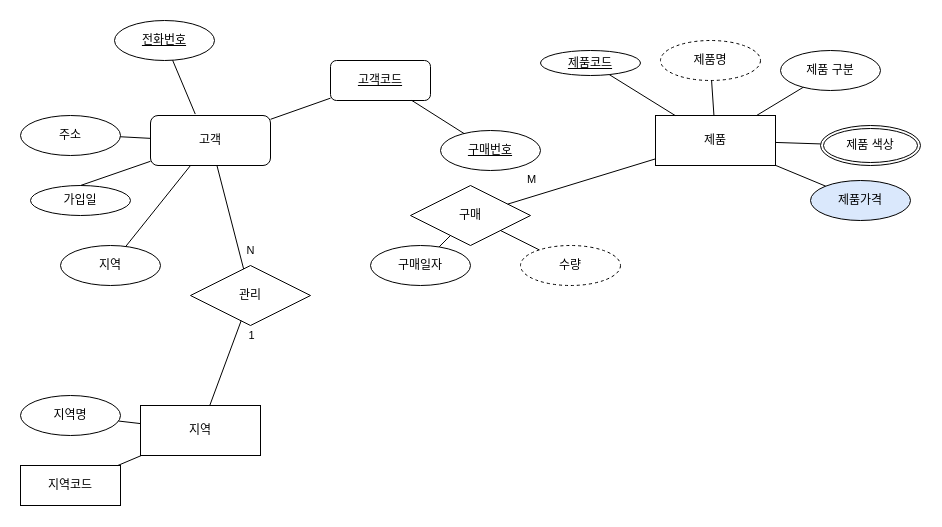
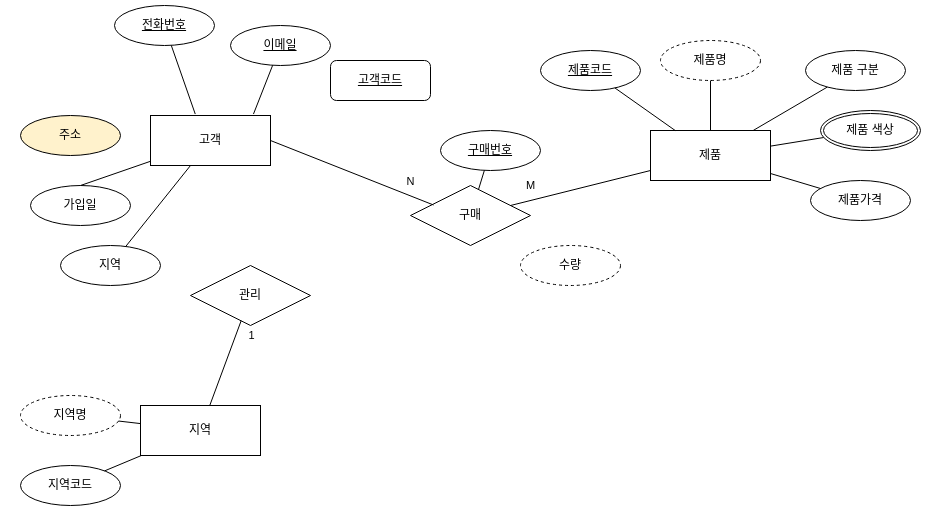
- <mxCell id="3" value="&lt;u&gt;전화번호&lt;/u&gt;" style="ellipse;whiteSpace=wrap;html=1;align=center;" parent="1" vertex="1"><mxGeometry x="114" y="20" width="100" height="40" as="geometry" /></mxCell>
+ <mxCell id="3" value="&lt;u&gt;전화번호&lt;/u&gt;" style="ellipse;whiteSpace=wrap;html=1;align=center;" parent="1" vertex="1"><mxGeometry x="114" y="5" width="100" height="40" as="geometry" /></mxCell>
+ <mxCell id="6" value="&lt;u&gt;이메일&lt;/u&gt;" style="ellipse;whiteSpace=wrap;html=1;align=center;" parent="1" vertex="1"><mxGeometry x="230" y="25" width="100" height="40" as="geometry" /></mxCell>
- <mxCell id="22" value="&lt;u&gt;제품코드&lt;/u&gt;" style="ellipse;whiteSpace=wrap;html=1;align=center;" parent="1" vertex="1"><mxGeometry x="540" y="50" width="100" height="25" as="geometry" /></mxCell>
+ <mxCell id="22" value="&lt;u&gt;제품코드&lt;/u&gt;" style="ellipse;whiteSpace=wrap;html=1;align=center;" parent="1" vertex="1"><mxGeometry x="540" y="50" width="100" height="40" as="geometry" /></mxCell>
- <mxCell id="24" value="제품 구분" style="ellipse;whiteSpace=wrap;html=1;align=center;" parent="1" vertex="1"><mxGeometry x="780" y="50" width="100" height="40" as="geometry" /></mxCell>
+ <mxCell id="24" value="제품 구분" style="ellipse;whiteSpace=wrap;html=1;align=center;" parent="1" vertex="1"><mxGeometry x="805" y="50" width="100" height="40" as="geometry" /></mxCell>
+ <mxCell id="10" value="" style="endArrow=none;html=1;rounded=0;entryX=0.858;entryY=-0.029;entryDx=0;entryDy=0;entryPerimeter=0;" parent="1" source="6" target="2" edge="1"><mxGeometry relative="1" as="geometry"><mxPoint x="300" y="95" as="sourcePoint" /><mxPoint x="373" y="134" as="targetPoint" /></mxGeometry></mxCell>
- <mxCell id="12" value="" style="endArrow=none;html=1;rounded=0;" parent="1" source="2" target="5" edge="1"><mxGeometry relative="1" as="geometry"><mxPoint x="270" y="126" as="sourcePoint" /><mxPoint x="343" y="165" as="targetPoint" /></mxGeometry></mxCell>
- <mxCell id="45" value="" style="endArrow=none;html=1;rounded=0;" edge="1" parent="1" source="38" target="5"><mxGeometry relative="1" as="geometry"><mxPoint x="340" y="183" as="sourcePoint" /><mxPoint x="413" y="157" as="targetPoint" /></mxGeometry></mxCell>
+ <mxCell id="45" value="" style="endArrow=none;html=1;rounded=0;" edge="1" parent="1" source="38" target="37"><mxGeometry relative="1" as="geometry"><mxPoint x="340" y="183" as="sourcePoint" /><mxPoint x="413" y="157" as="targetPoint" /></mxGeometry></mxCell>
- <mxCell id="7" value="주소" style="ellipse;whiteSpace=wrap;html=1;align=center;" parent="1" vertex="1"><mxGeometry x="20" y="115" width="100" height="40" as="geometry" /></mxCell>
+ <mxCell id="7" value="주소" style="ellipse;whiteSpace=wrap;html=1;align=center;fillColor=#fff2cc;" parent="1" vertex="1"><mxGeometry x="20" y="115" width="100" height="40" as="geometry" /></mxCell>
- <mxCell id="13" value="" style="endArrow=none;html=1;rounded=0;" parent="1" source="7" target="2" edge="1"><mxGeometry relative="1" as="geometry"><mxPoint x="130" y="116" as="sourcePoint" /><mxPoint x="203" y="155" as="targetPoint" /></mxGeometry></mxCell>
- <mxCell id="2" value="고객" style="whiteSpace=wrap;html=1;align=center;rounded=1;" parent="1" vertex="1"><mxGeometry x="150" y="115" width="120" height="50" as="geometry" /></mxCell>
+ <mxCell id="2" value="고객" style="whiteSpace=wrap;html=1;align=center;" parent="1" vertex="1"><mxGeometry x="150" y="115" width="120" height="50" as="geometry" /></mxCell>
- <mxCell id="21" value="제품" style="whiteSpace=wrap;html=1;align=center;" parent="1" vertex="1"><mxGeometry x="655" y="115" width="120" height="50" as="geometry" /></mxCell>
+ <mxCell id="21" value="제품" style="whiteSpace=wrap;html=1;align=center;" parent="1" vertex="1"><mxGeometry x="650" y="130" width="120" height="50" as="geometry" /></mxCell>
- <mxCell id="30" value="제품 색상" style="ellipse;shape=doubleEllipse;margin=3;whiteSpace=wrap;html=1;align=center;" parent="1" vertex="1"><mxGeometry x="820" y="125" width="100" height="40" as="geometry" /></mxCell>
+ <mxCell id="30" value="제품 색상" style="ellipse;shape=doubleEllipse;margin=3;whiteSpace=wrap;html=1;align=center;" parent="1" vertex="1"><mxGeometry x="820" y="110" width="100" height="40" as="geometry" /></mxCell>
+ <mxCell id="41" value="" style="endArrow=none;html=1;rounded=0;exitX=1;exitY=0.5;exitDx=0;exitDy=0;entryX=0.192;entryY=0.325;entryDx=0;entryDy=0;entryPerimeter=0;" edge="1" parent="1" source="2" target="37"><mxGeometry relative="1" as="geometry"><mxPoint x="310" y="153" as="sourcePoint" /><mxPoint x="420" y="165" as="targetPoint" /></mxGeometry></mxCell>
+ <mxCell id="42" value="N" style="edgeLabel;html=1;align=center;verticalAlign=middle;resizable=0;points=[];" vertex="1" connectable="0" parent="41"><mxGeometry x="0.229" y="4" relative="1" as="geometry"><mxPoint x="38" y="4" as="offset" /></mxGeometry></mxCell>
- <mxCell id="8" value="가입일" style="ellipse;whiteSpace=wrap;html=1;align=center;" parent="1" vertex="1"><mxGeometry x="30" y="185" width="100" height="30" as="geometry" /></mxCell>
+ <mxCell id="8" value="가입일" style="ellipse;whiteSpace=wrap;html=1;align=center;" parent="1" vertex="1"><mxGeometry x="30" y="185" width="100" height="40" as="geometry" /></mxCell>
- <mxCell id="23" value="제품가격" style="ellipse;whiteSpace=wrap;html=1;align=center;fillColor=#dae8fc;" parent="1" vertex="1"><mxGeometry x="810" y="180" width="100" height="40" as="geometry" /></mxCell>
+ <mxCell id="23" value="제품가격" style="ellipse;whiteSpace=wrap;html=1;align=center;" parent="1" vertex="1"><mxGeometry x="810" y="180" width="100" height="40" as="geometry" /></mxCell>
- <mxCell id="33" value="" style="endArrow=none;html=1;rounded=0;" edge="1" parent="1" source="32" target="2"><mxGeometry relative="1" as="geometry"><mxPoint x="205" y="205" as="sourcePoint" /><mxPoint x="213" y="175" as="targetPoint" /></mxGeometry></mxCell>
- <mxCell id="34" value="N" style="edgeLabel;html=1;align=center;verticalAlign=middle;resizable=0;points=[];" vertex="1" connectable="0" parent="33"><mxGeometry x="0.082" y="1" relative="1" as="geometry"><mxPoint x="22" y="37" as="offset" /></mxGeometry></mxCell>
- <mxCell id="43" value="" style="endArrow=none;html=1;rounded=0;" edge="1" parent="1" source="39" target="37"><mxGeometry relative="1" as="geometry"><mxPoint x="320" y="163" as="sourcePoint" /><mxPoint x="480" y="175" as="targetPoint" /></mxGeometry></mxCell>
- <mxCell id="44" value="" style="endArrow=none;html=1;rounded=0;" edge="1" parent="1" source="40" target="37"><mxGeometry relative="1" as="geometry"><mxPoint x="330" y="173" as="sourcePoint" /><mxPoint x="403" y="147" as="targetPoint" /></mxGeometry></mxCell>
- <mxCell id="40" value="구매일자" style="ellipse;whiteSpace=wrap;html=1;align=center;" vertex="1" parent="1"><mxGeometry x="370" y="245" width="100" height="40" as="geometry" /></mxCell>
- <mxCell id="18" value="지역명" style="ellipse;whiteSpace=wrap;html=1;align=center;" parent="1" vertex="1"><mxGeometry x="20" y="395" width="100" height="40" as="geometry" /></mxCell>
+ <mxCell id="18" value="지역명" style="ellipse;whiteSpace=wrap;html=1;align=center;dashed=1;" parent="1" vertex="1"><mxGeometry x="20" y="395" width="100" height="40" as="geometry" /></mxCell>
- <mxCell id="17" value="지역코드" style="whiteSpace=wrap;html=1;align=center;rounded=0;" parent="1" vertex="1"><mxGeometry x="20" y="465" width="100" height="40" as="geometry" /></mxCell>
+ <mxCell id="17" value="지역코드" style="ellipse;whiteSpace=wrap;html=1;align=center;" parent="1" vertex="1"><mxGeometry x="20" y="465" width="100" height="40" as="geometry" /></mxCell>
